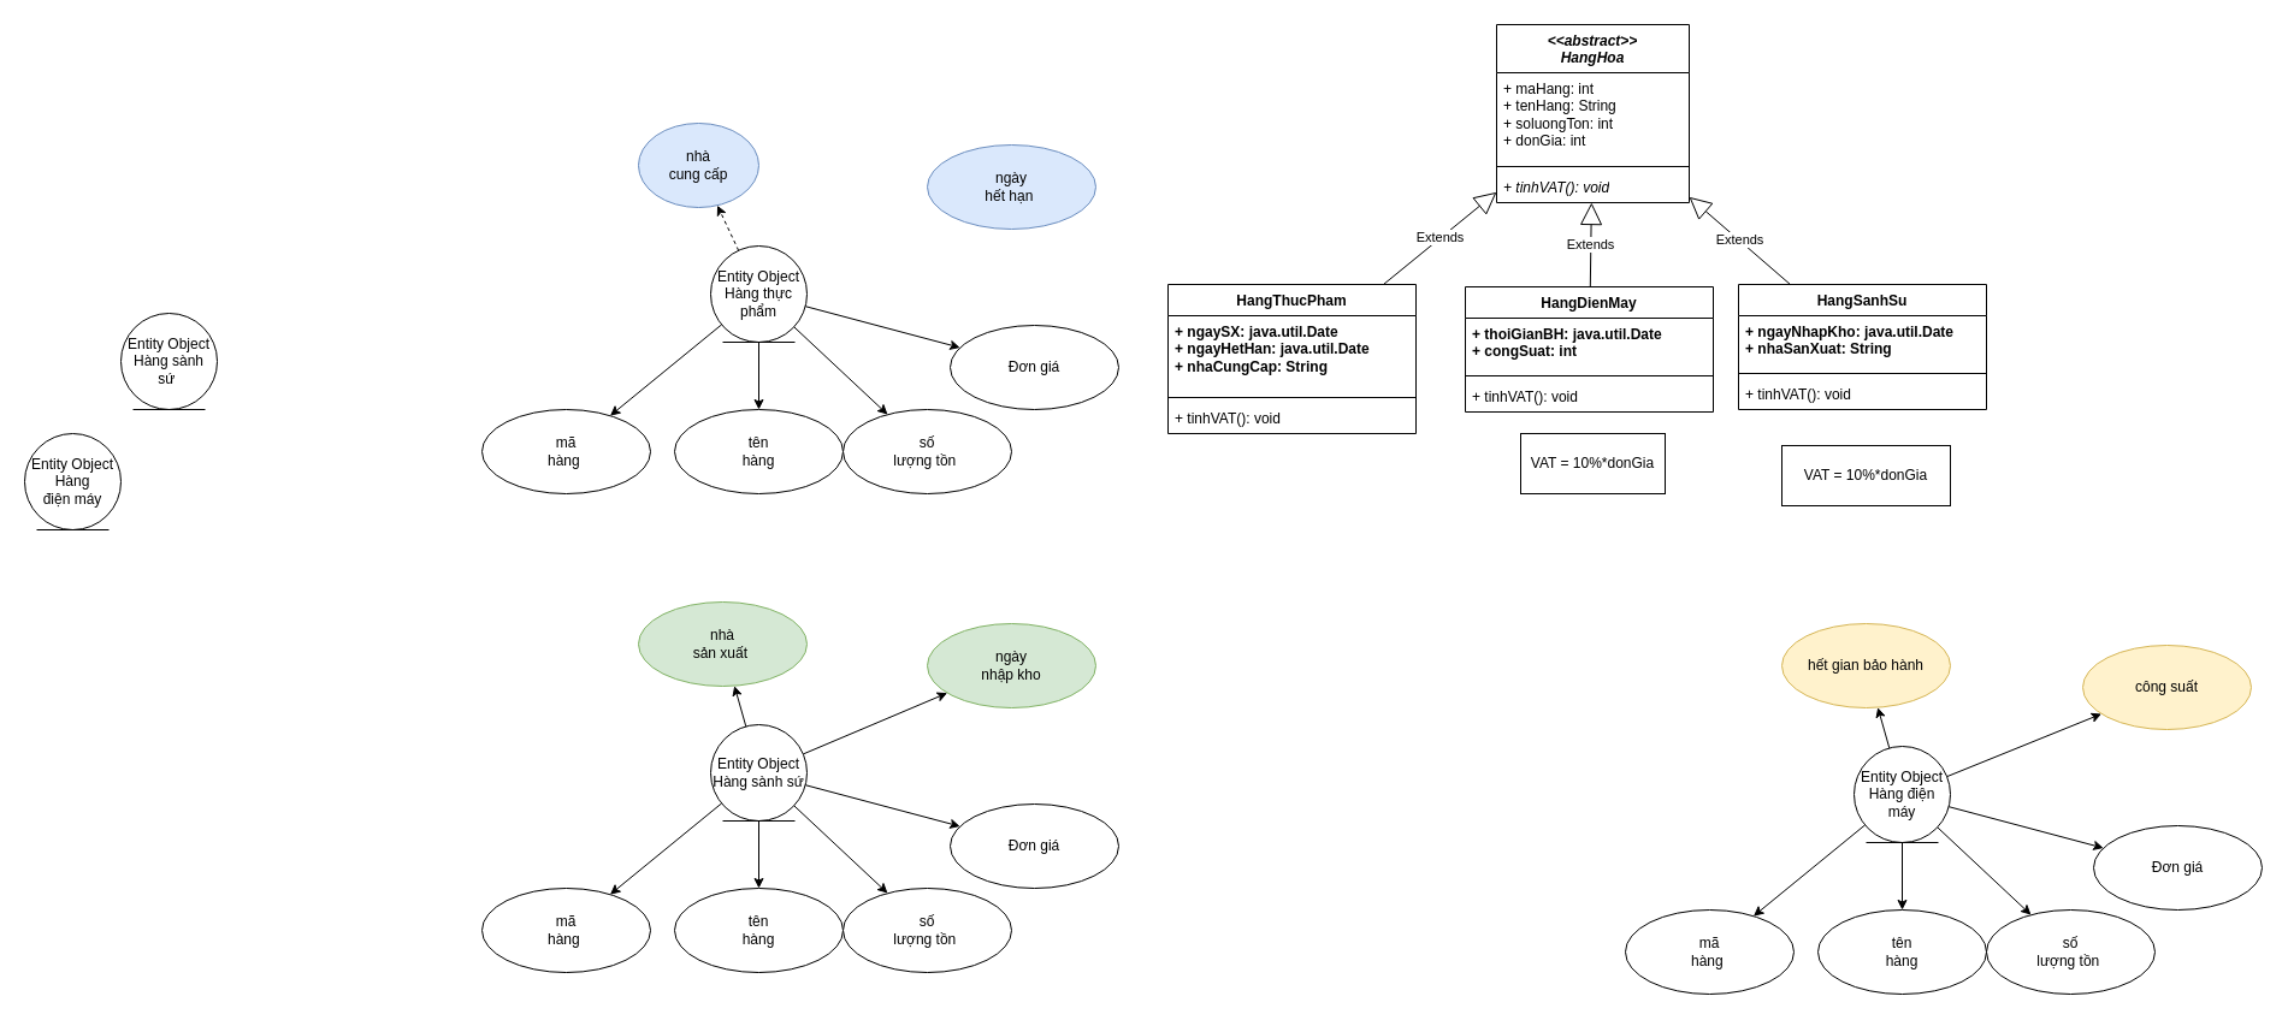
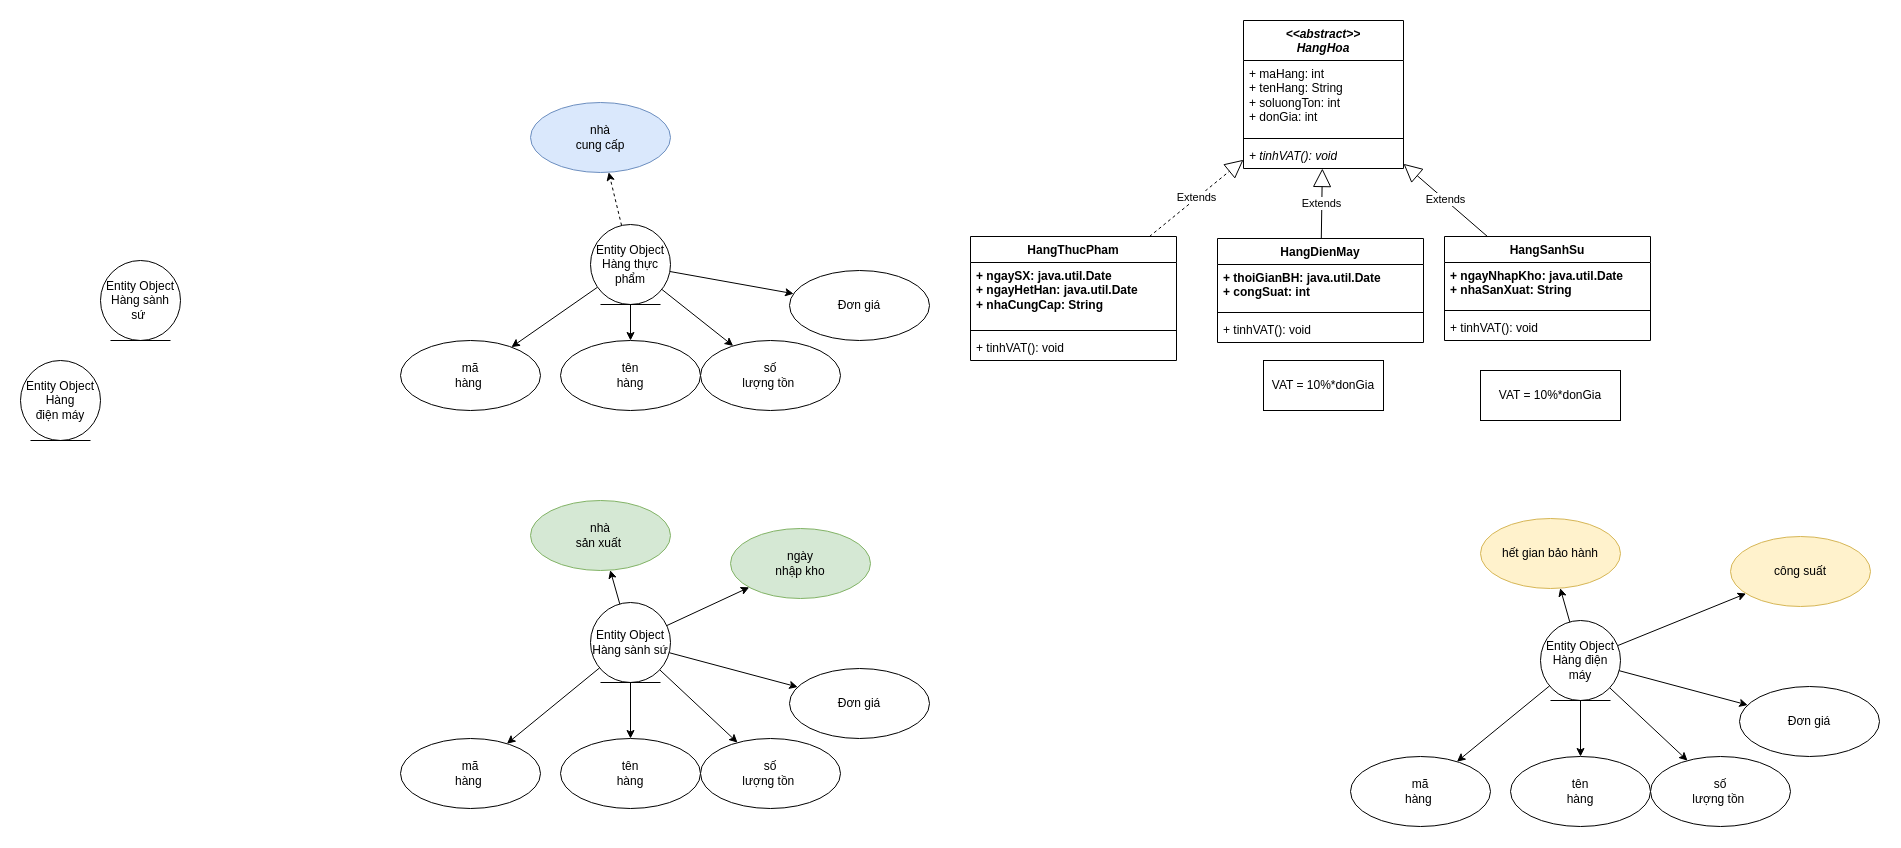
- <mxCell id="19" value="nhà&lt;br/&gt;cung cấp" style="ellipse;whiteSpace=wrap;html=1;fillColor=#dae8fc;strokeColor=#6c8ebf;" vertex="1" parent="1"><mxGeometry x="530" y="102" width="100" height="70" as="geometry" /></mxCell>
+ <mxCell id="19" value="nhà&lt;br/&gt;cung cấp" style="ellipse;whiteSpace=wrap;html=1;fillColor=#dae8fc;strokeColor=#6c8ebf;" vertex="1" parent="1"><mxGeometry x="530" y="102" width="140" height="70" as="geometry" /></mxCell>
- <mxCell id="18" value="ngày&lt;br/&gt;hết hạn&amp;nbsp;" style="ellipse;whiteSpace=wrap;html=1;fillColor=#dae8fc;strokeColor=#6c8ebf;" vertex="1" parent="1"><mxGeometry x="770" y="120" width="140" height="70" as="geometry" /></mxCell>
- <mxCell id="58" value="Extends" style="endArrow=block;endSize=16;endFill=0;html=1;rounded=0;" edge="1" parent="1" source="46" target="2"><mxGeometry width="160" relative="1" as="geometry"><mxPoint x="830" y="370" as="sourcePoint" /><mxPoint x="990" y="370" as="targetPoint" /></mxGeometry></mxCell>
+ <mxCell id="58" value="Extends" style="endArrow=block;endSize=16;endFill=0;html=1;rounded=0;dashed=1;" edge="1" parent="1" source="46" target="2"><mxGeometry width="160" relative="1" as="geometry"><mxPoint x="830" y="370" as="sourcePoint" /><mxPoint x="990" y="370" as="targetPoint" /></mxGeometry></mxCell>
- <mxCell id="10" value="Entity Object&lt;br&gt;Hàng thực phẩm" style="ellipse;shape=umlEntity;whiteSpace=wrap;html=1;" vertex="1" parent="1"><mxGeometry x="590" y="204" width="80" height="80" as="geometry" /></mxCell>
+ <mxCell id="10" value="Entity Object&lt;br&gt;Hàng thực phẩm" style="ellipse;shape=umlEntity;whiteSpace=wrap;html=1;" vertex="1" parent="1"><mxGeometry x="590" y="224" width="80" height="80" as="geometry" /></mxCell>
- <mxCell id="31" value="ngày&lt;br/&gt;nhập kho" style="ellipse;whiteSpace=wrap;html=1;fillColor=#d5e8d4;strokeColor=#82b366;" vertex="1" parent="1"><mxGeometry x="770" y="518" width="140" height="70" as="geometry" /></mxCell>
+ <mxCell id="31" value="ngày&lt;br/&gt;nhập kho" style="ellipse;whiteSpace=wrap;html=1;fillColor=#d5e8d4;strokeColor=#82b366;" vertex="1" parent="1"><mxGeometry x="730" y="528" width="140" height="70" as="geometry" /></mxCell>
